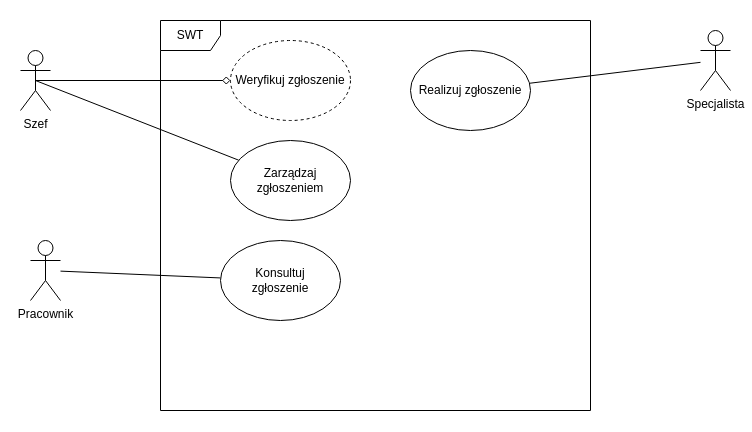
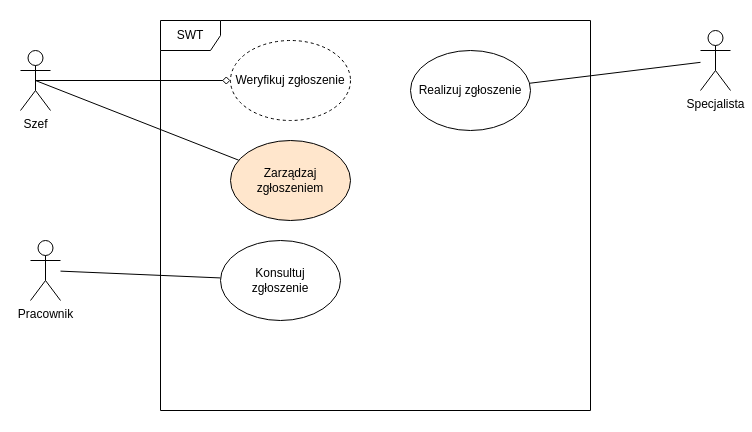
- <mxCell id="11" value="Zarządzaj zgłoszeniem" style="ellipse;whiteSpace=wrap;html=1;" vertex="1" parent="1"><mxGeometry x="230" y="140" width="120" height="80" as="geometry" /></mxCell>
+ <mxCell id="11" value="Zarządzaj zgłoszeniem" style="ellipse;whiteSpace=wrap;html=1;fillColor=#ffe6cc;" vertex="1" parent="1"><mxGeometry x="230" y="140" width="120" height="80" as="geometry" /></mxCell>
